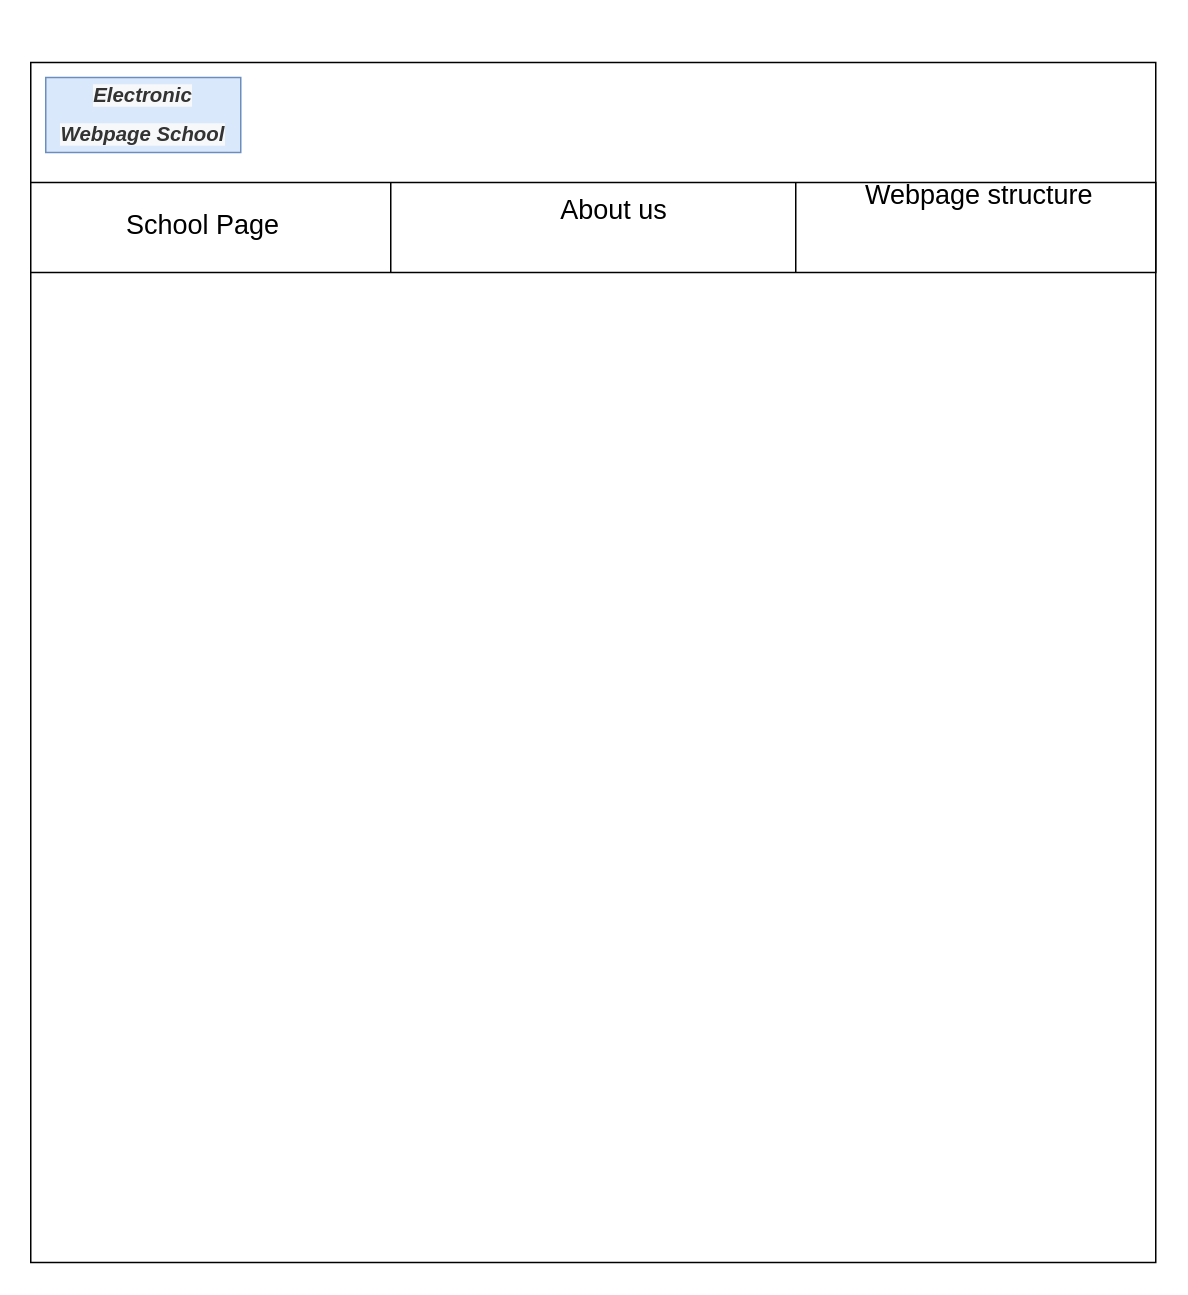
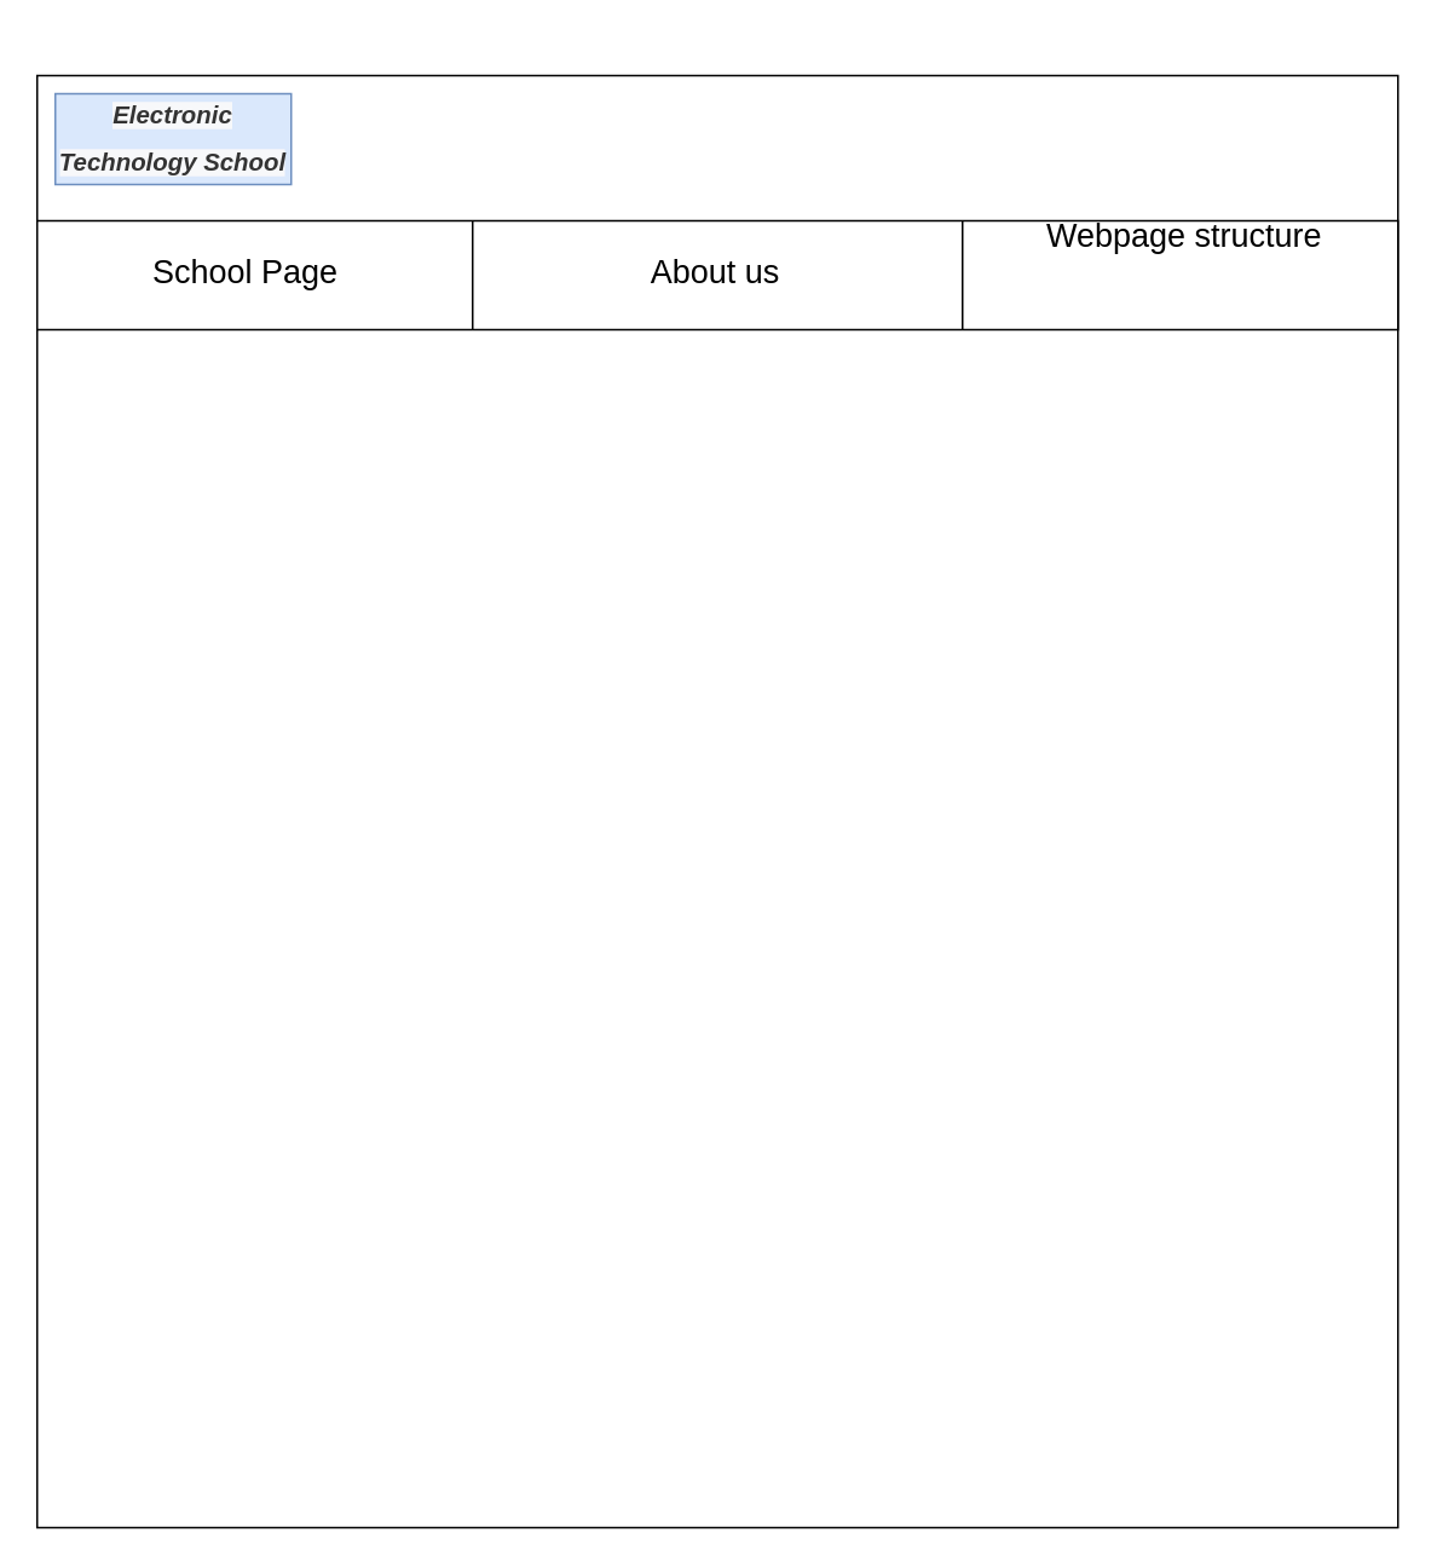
- <mxCell id="3" value="&lt;span style=&quot;color: rgb(51 , 51 , 51) ; font-family: &amp;#34;tahoma&amp;#34; , &amp;#34;microsoft yahei&amp;#34; , , , &amp;#34;malgun gothic&amp;#34; , sans-serif ; font-size: 13.6px ; line-height: 25.988px ; text-align: justify ; background-color: rgb(247 , 248 , 250)&quot;&gt;&lt;i&gt;&lt;b&gt;Electronic Webpage School&lt;/b&gt;&lt;/i&gt;&lt;/span&gt;" style="text;html=1;strokeColor=#6c8ebf;fillColor=#dae8fc;align=center;verticalAlign=middle;whiteSpace=wrap;rounded=0;" vertex="1" parent="1"><mxGeometry x="30" y="30" width="130" height="50" as="geometry" /></mxCell>
+ <mxCell id="3" value="&lt;span style=&quot;color: rgb(51 , 51 , 51) ; font-family: &amp;#34;tahoma&amp;#34; , &amp;#34;microsoft yahei&amp;#34; , , , &amp;#34;malgun gothic&amp;#34; , sans-serif ; font-size: 13.6px ; line-height: 25.988px ; text-align: justify ; background-color: rgb(247 , 248 , 250)&quot;&gt;&lt;i&gt;&lt;b&gt;Electronic Technology School&lt;/b&gt;&lt;/i&gt;&lt;/span&gt;" style="text;html=1;strokeColor=#6c8ebf;fillColor=#dae8fc;align=center;verticalAlign=middle;whiteSpace=wrap;rounded=0;" vertex="1" parent="1"><mxGeometry x="30" y="30" width="130" height="50" as="geometry" /></mxCell>
- <mxCell id="8" value="&lt;font style=&quot;font-size: 18px&quot;&gt;About us&lt;/font&gt;" style="text;html=1;strokeColor=none;fillColor=none;align=center;verticalAlign=middle;whiteSpace=wrap;rounded=0;fontSize=143;" vertex="1" parent="1"><mxGeometry x="344" y="60" width="130" height="30" as="geometry" /></mxCell>
+ <mxCell id="8" value="&lt;font style=&quot;font-size: 18px&quot;&gt;About us&lt;/font&gt;" style="text;html=1;strokeColor=none;fillColor=none;align=center;verticalAlign=middle;whiteSpace=wrap;rounded=0;fontSize=143;" vertex="1" parent="1"><mxGeometry x="329" y="70" width="130" height="30" as="geometry" /></mxCell>
